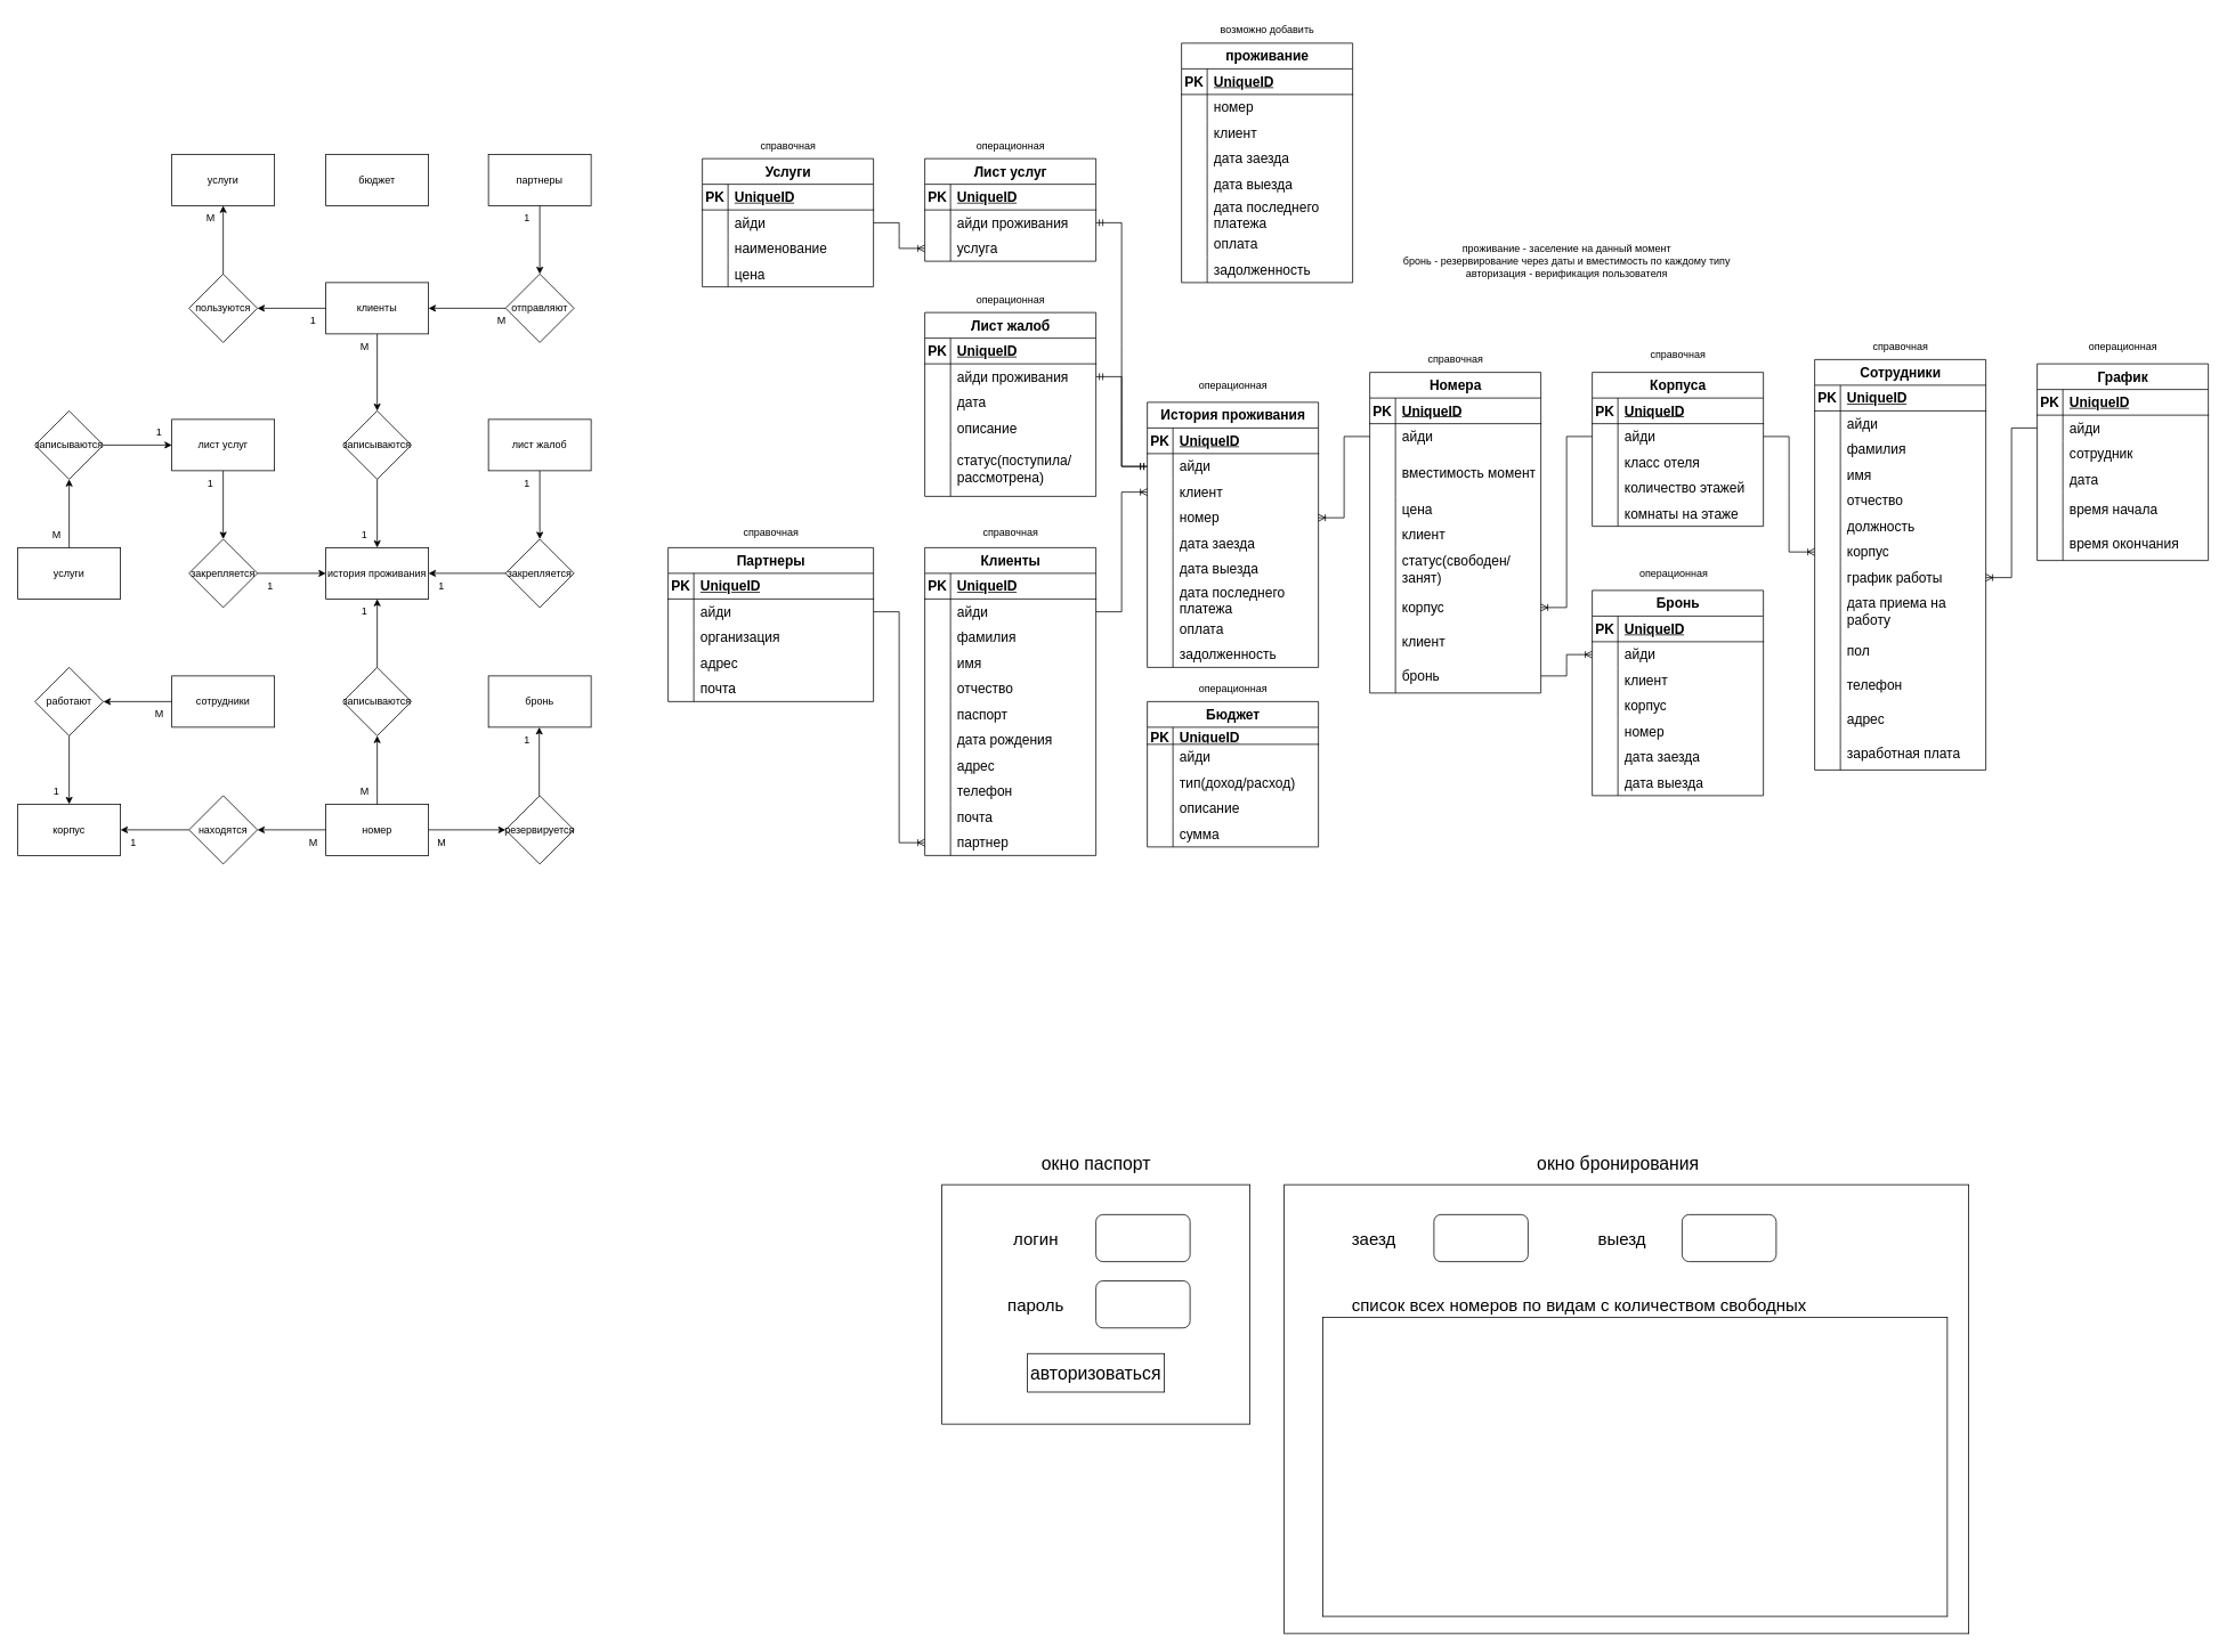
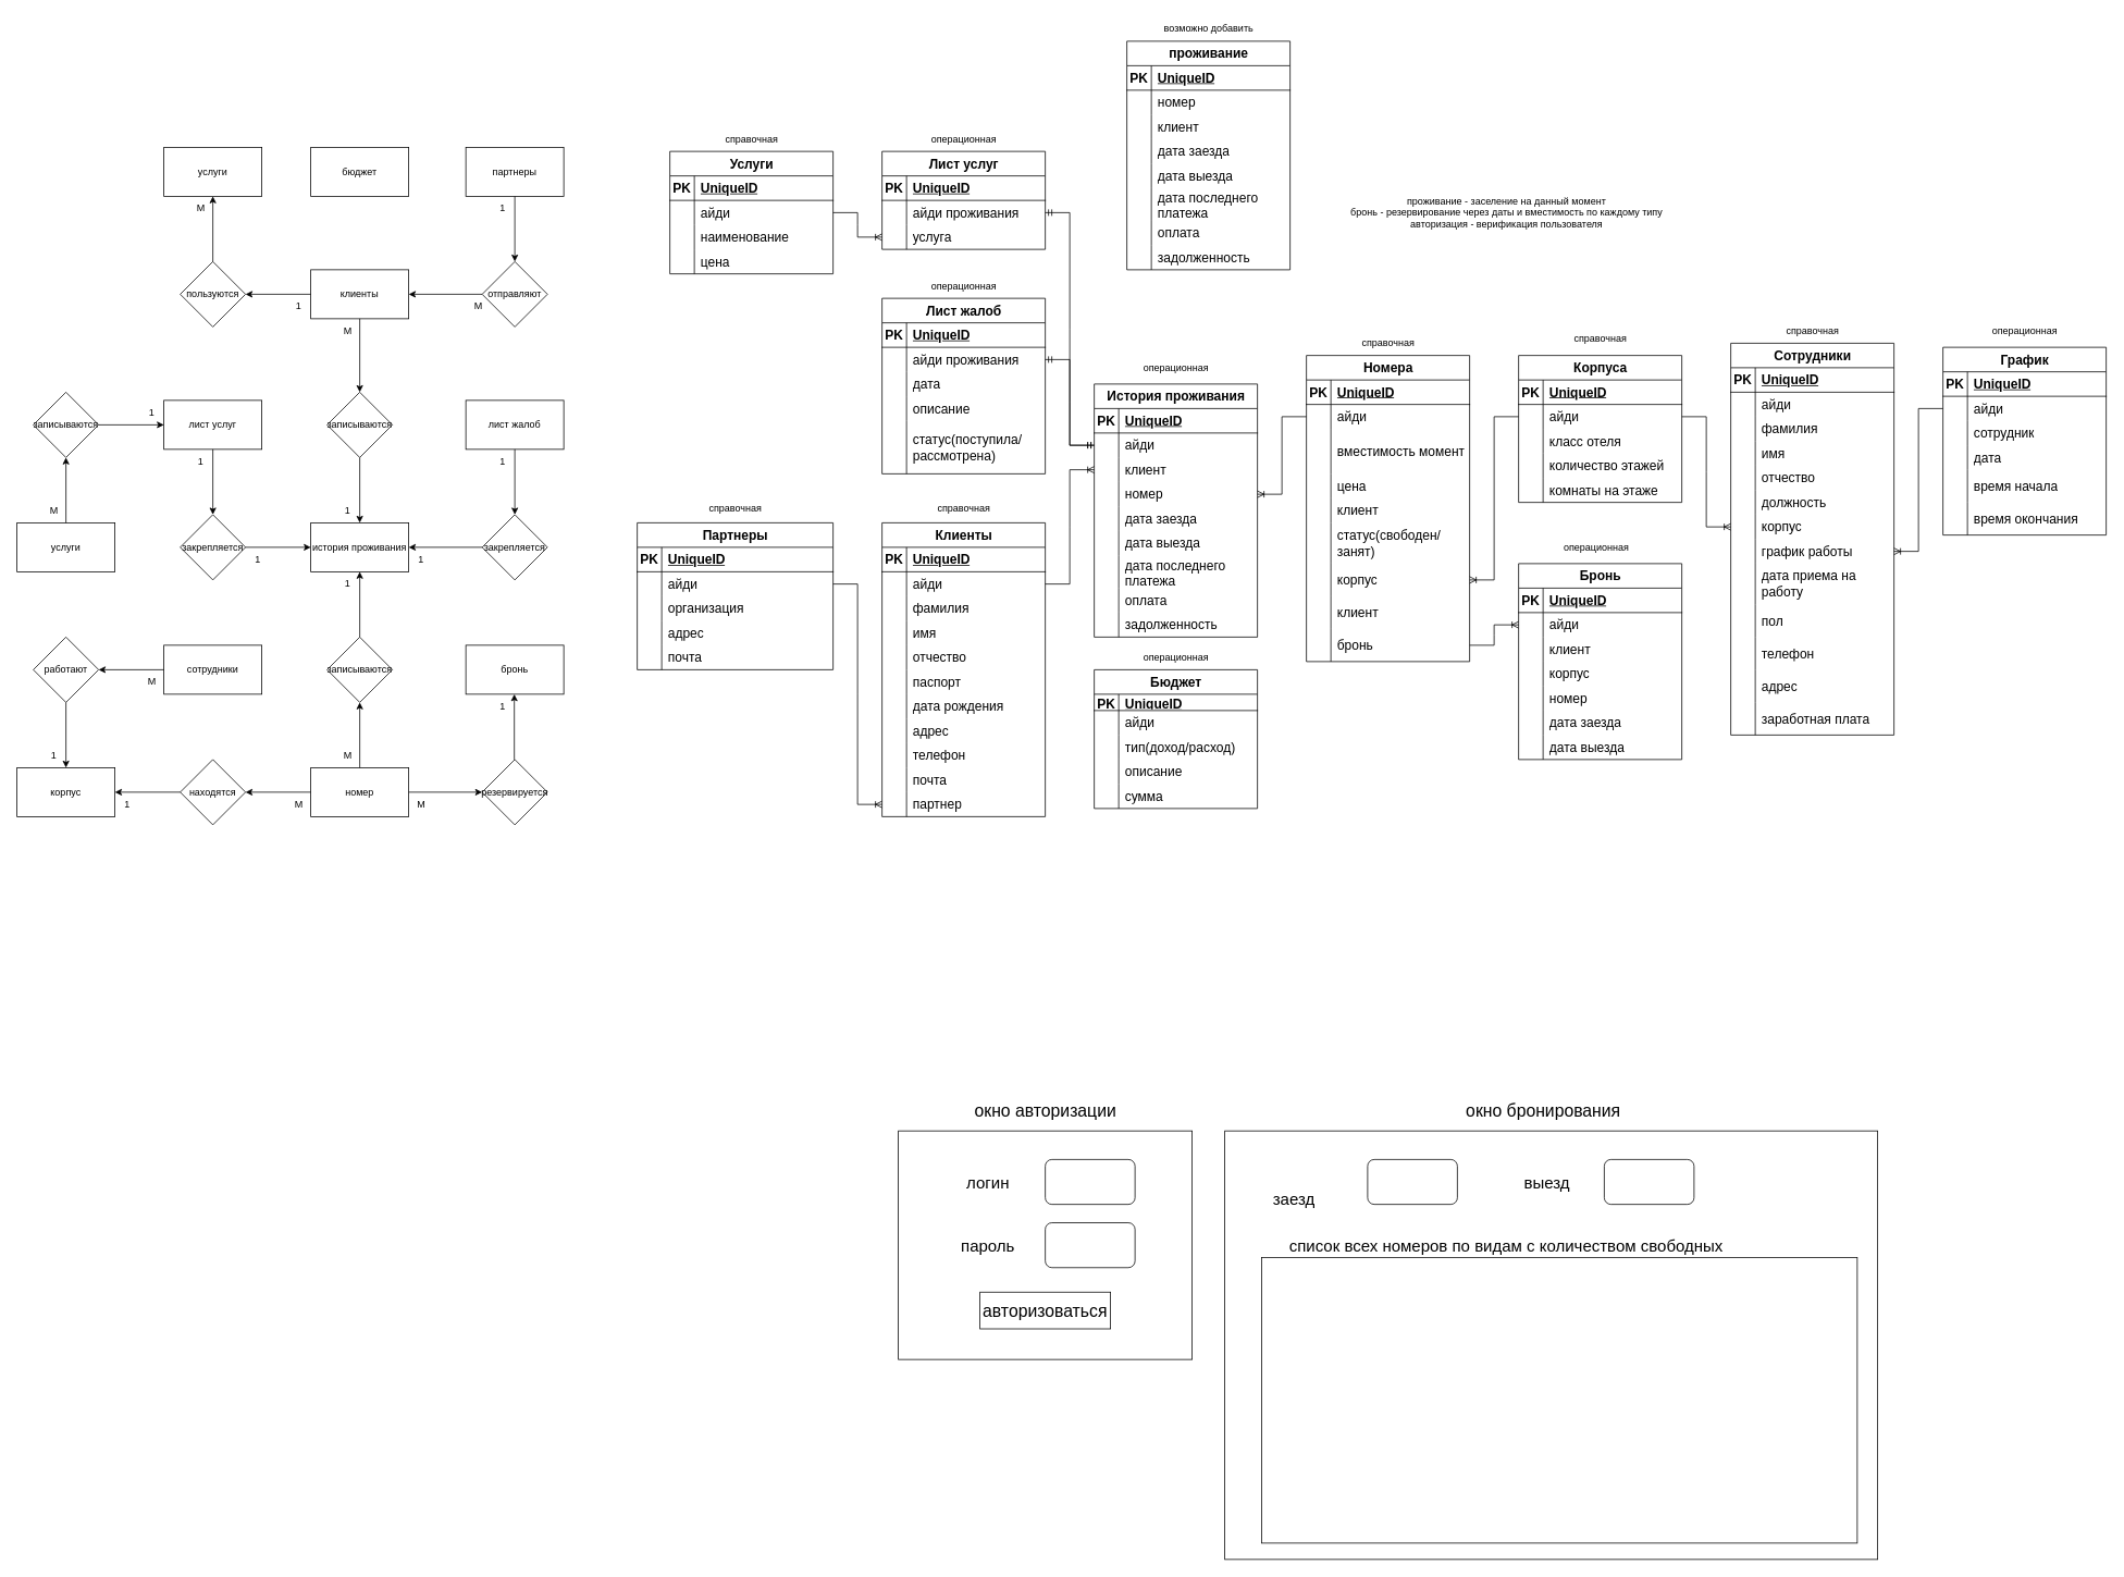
- <mxCell id="344" value="&lt;div&gt;проживание - заселение на данный момент&lt;/div&gt;&lt;div&gt;бронь - резервирование через даты и вместимость по каждому типу&lt;/div&gt;&lt;div&gt;&lt;span style=&quot;background-color: initial;&quot;&gt;авторизация - верификация пользователя&lt;/span&gt;&lt;br&gt;&lt;/div&gt;" style="text;html=1;align=center;verticalAlign=middle;resizable=0;points=[];autosize=1;strokeColor=none;fillColor=none;" vertex="1" parent="1"><mxGeometry x="1625" y="275" width="410" height="60" as="geometry" /></mxCell>
+ <mxCell id="344" value="&lt;div&gt;проживание - заселение на данный момент&lt;/div&gt;&lt;div&gt;бронь - резервирование через даты и вместимость по каждому типу&lt;/div&gt;&lt;div&gt;&lt;span style=&quot;background-color: initial;&quot;&gt;авторизация - верификация пользователя&lt;/span&gt;&lt;br&gt;&lt;/div&gt;" style="text;html=1;align=center;verticalAlign=middle;resizable=0;points=[];autosize=1;strokeColor=none;fillColor=none;" vertex="1" parent="1"><mxGeometry x="1640" y="230" width="410" height="60" as="geometry" /></mxCell>
- <mxCell id="379" value="окно паспорт" style="text;html=1;align=center;verticalAlign=middle;resizable=0;points=[];autosize=1;strokeColor=none;fillColor=none;fontSize=21;" vertex="1" parent="1"><mxGeometry x="1180" y="1340" width="200" height="40" as="geometry" /></mxCell>
+ <mxCell id="379" value="окно авторизации" style="text;html=1;align=center;verticalAlign=middle;resizable=0;points=[];autosize=1;strokeColor=none;fillColor=none;fontSize=21;" vertex="1" parent="1"><mxGeometry x="1180" y="1340" width="200" height="40" as="geometry" /></mxCell>
- <mxCell id="386" value="&lt;font style=&quot;font-size: 20px;&quot;&gt;заезд&lt;/font&gt;" style="text;html=1;align=center;verticalAlign=middle;whiteSpace=wrap;rounded=0;fontSize=20;" vertex="1" parent="1"><mxGeometry x="1555" y="1432.5" width="100" height="30" as="geometry" /></mxCell>
+ <mxCell id="386" value="&lt;font style=&quot;font-size: 20px;&quot;&gt;заезд&lt;/font&gt;" style="text;html=1;align=center;verticalAlign=middle;whiteSpace=wrap;rounded=0;fontSize=20;" vertex="1" parent="1"><mxGeometry x="1535" y="1452.5" width="100" height="30" as="geometry" /></mxCell>
